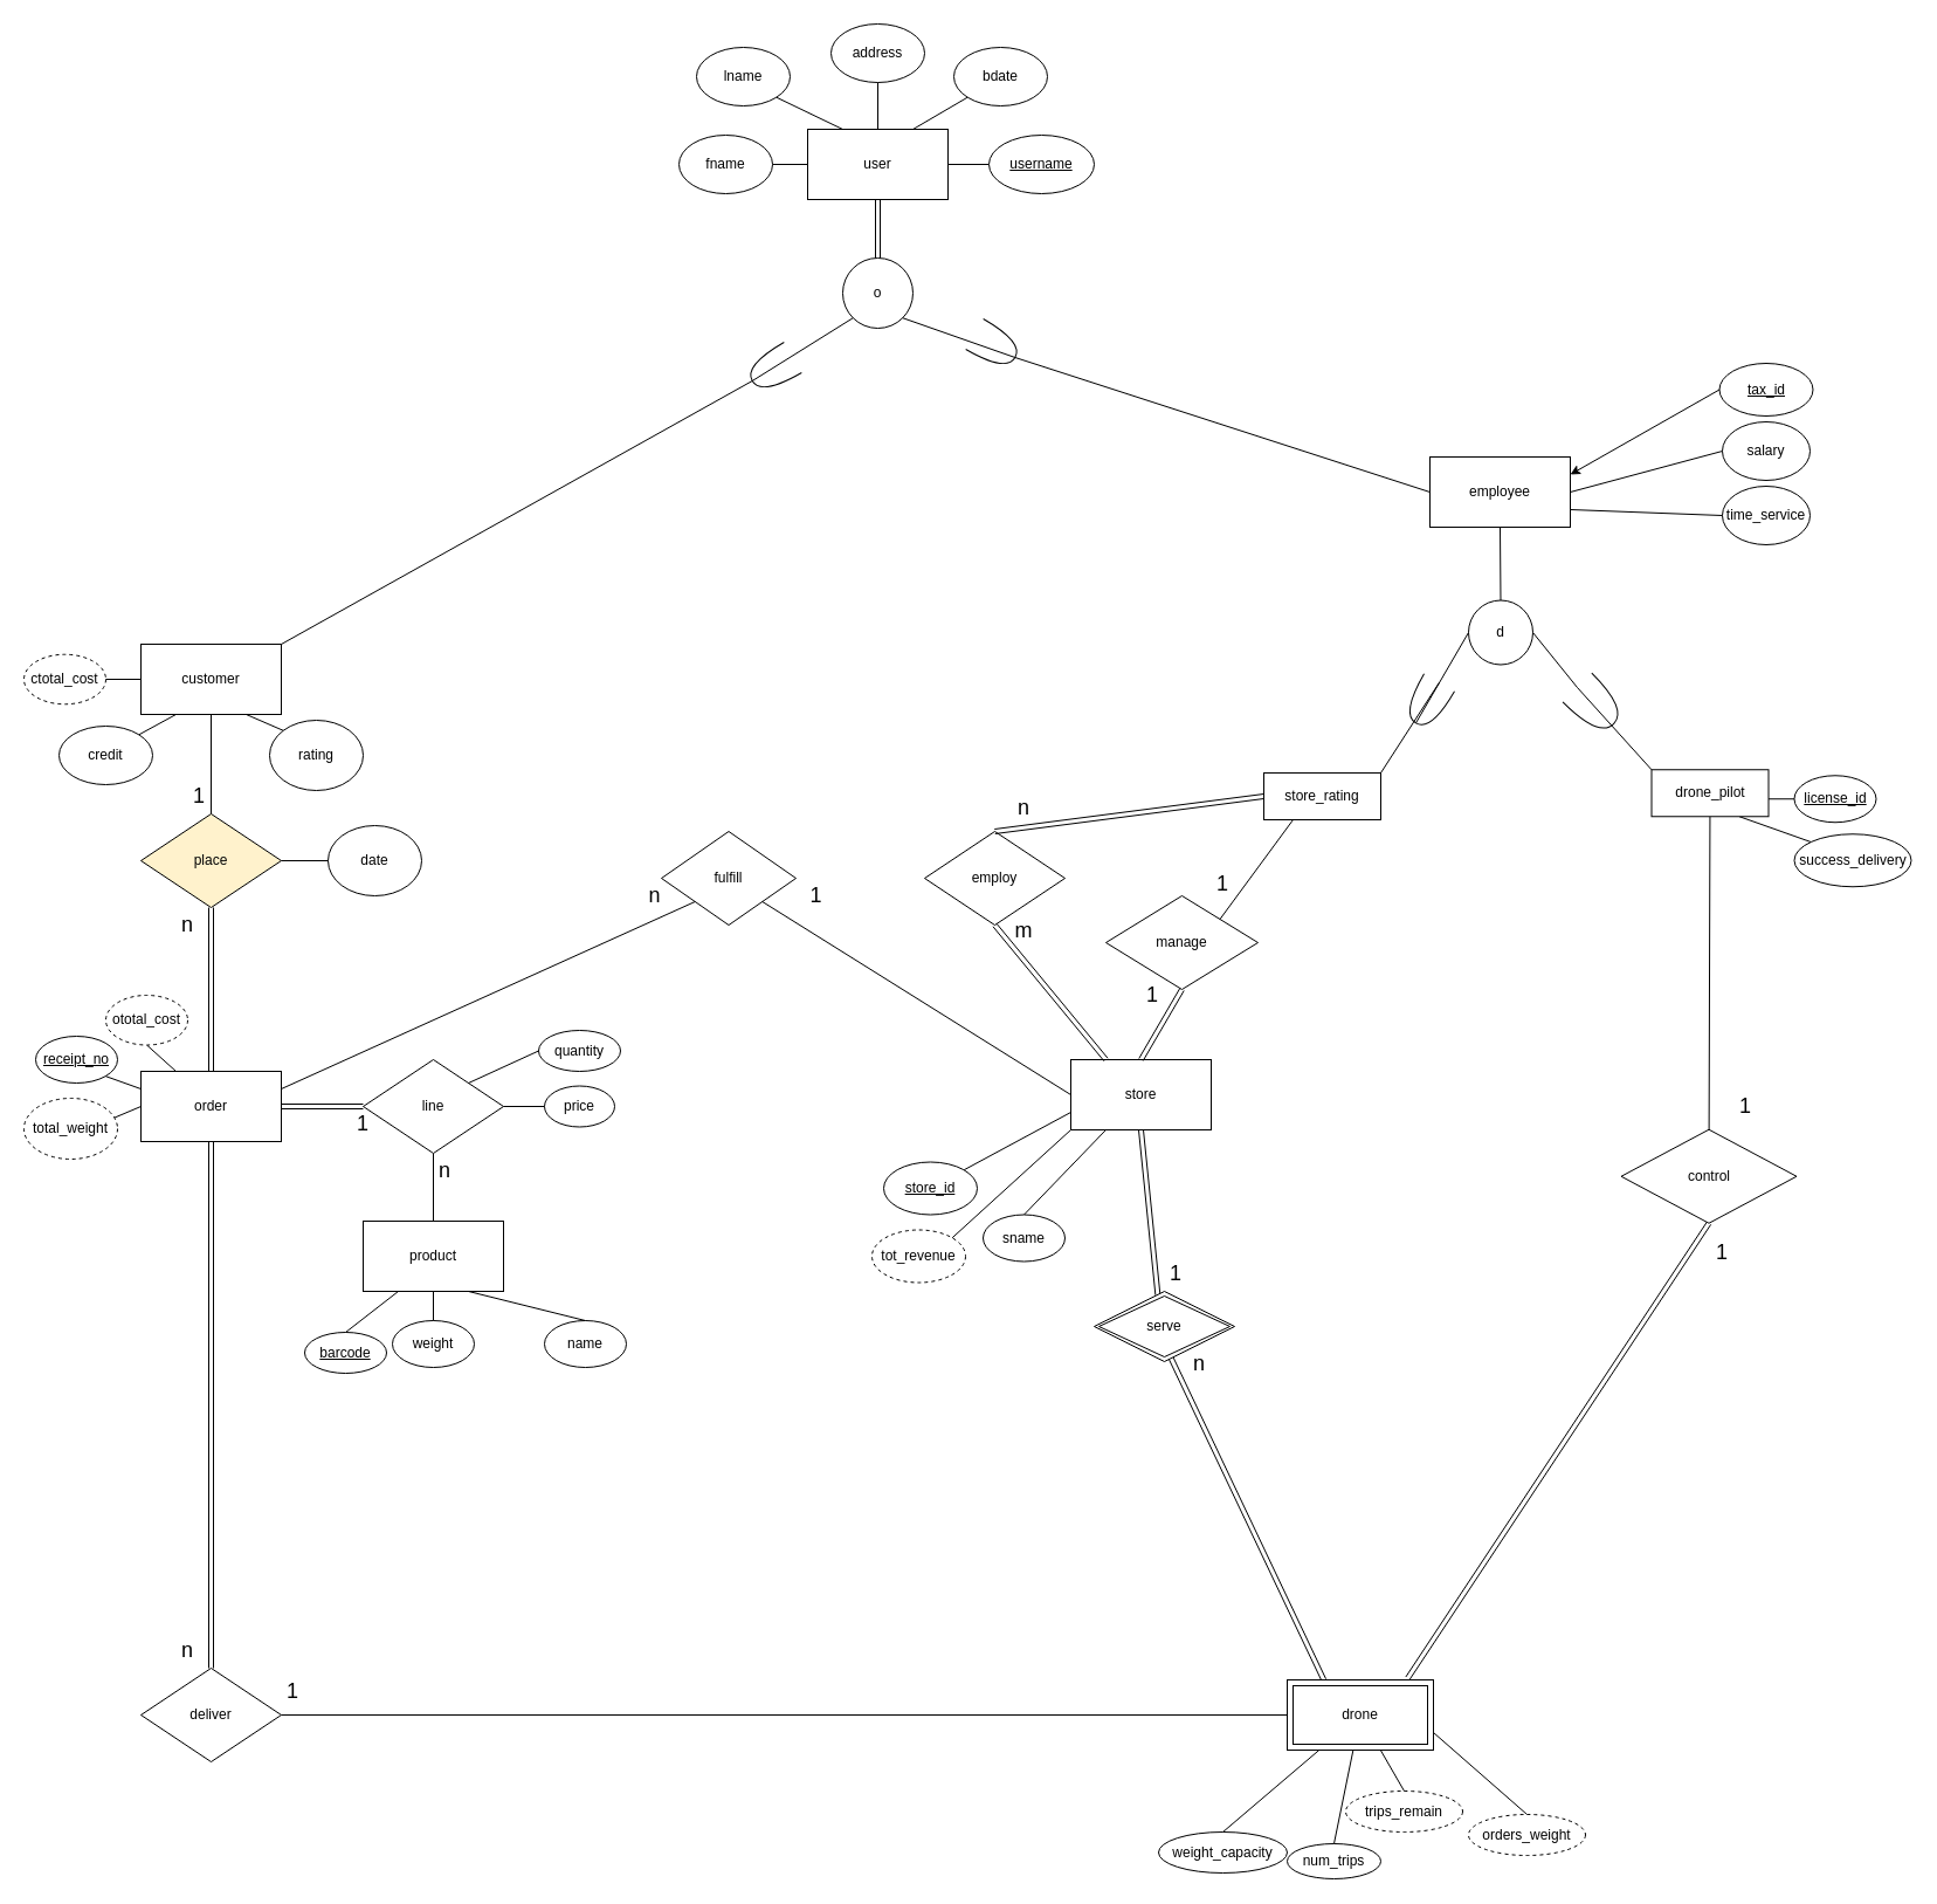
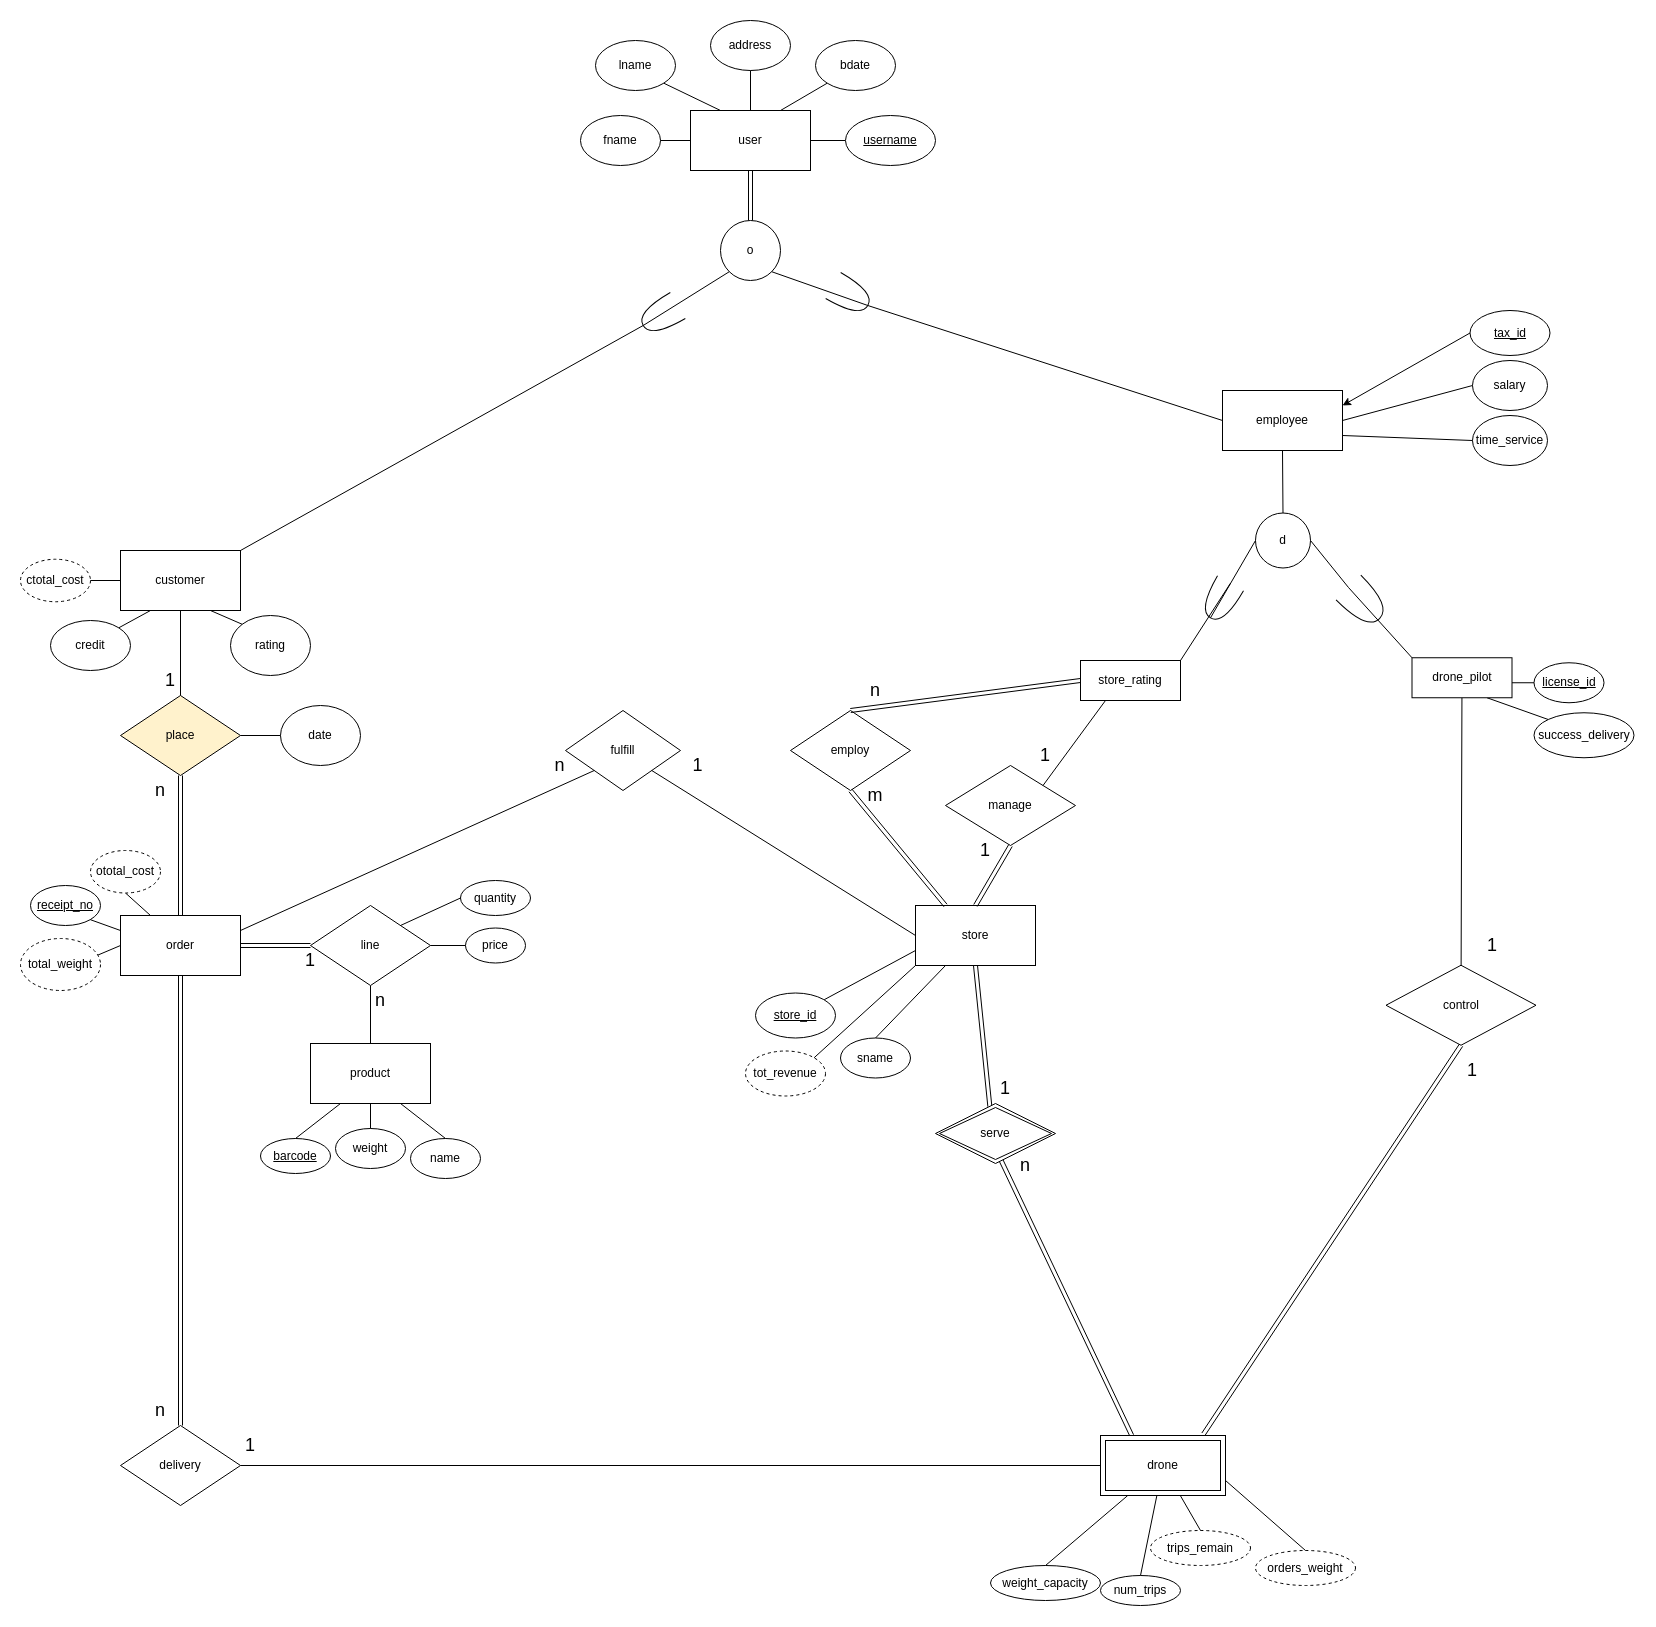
- <mxCell id="32" value="name" style="ellipse;whiteSpace=wrap;html=1;" vertex="1" parent="1"><mxGeometry x="465" y="1128" width="70" height="40" as="geometry" /></mxCell>
+ <mxCell id="32" value="name" style="ellipse;whiteSpace=wrap;html=1;" vertex="1" parent="1"><mxGeometry x="410" y="1138" width="70" height="40" as="geometry" /></mxCell>
- <mxCell id="42" value="deliver" style="rhombus;whiteSpace=wrap;html=1;" vertex="1" parent="1"><mxGeometry x="120" y="1425" width="120" height="80" as="geometry" /></mxCell>
+ <mxCell id="42" value="delivery" style="rhombus;whiteSpace=wrap;html=1;" vertex="1" parent="1"><mxGeometry x="120" y="1425" width="120" height="80" as="geometry" /></mxCell>
